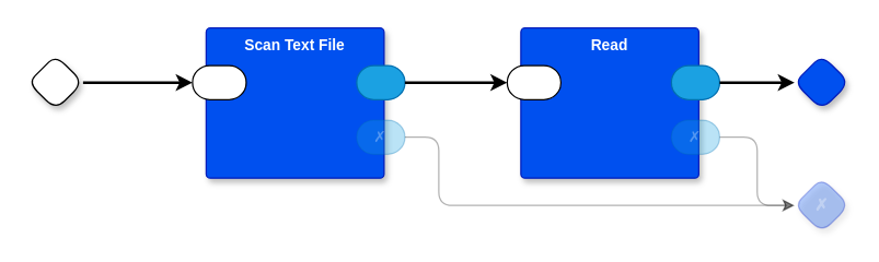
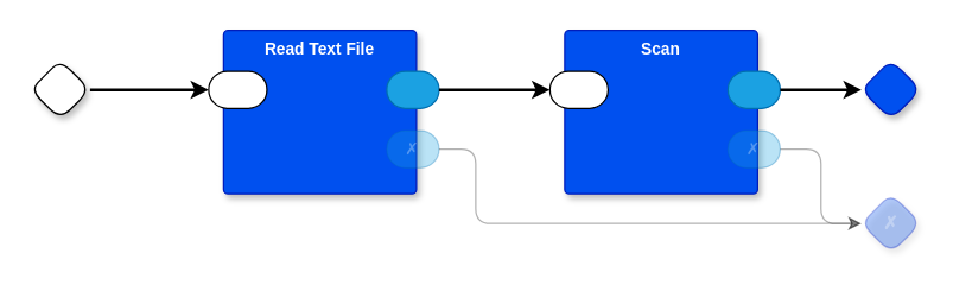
- <mxCell id="5" value="Scan Text File" style="rounded=1;whiteSpace=wrap;html=1;sketch=0;container=1;recursiveResize=0;verticalAlign=top;arcSize=6;fontStyle=1;autosize=0;points=[];absoluteArcSize=1;shadow=1;strokeColor=#001DBC;fillColor=#0050ef;fontColor=#ffffff;fontFamily=Helvetica;fontSize=11;" vertex="1" parent="1"><mxGeometry x="150" y="20" width="130" height="110" as="geometry"><mxRectangle x="-98" y="-1230" width="99" height="26" as="alternateBounds" /></mxGeometry></mxCell>
+ <mxCell id="5" value="Read Text File" style="rounded=1;whiteSpace=wrap;html=1;sketch=0;container=1;recursiveResize=0;verticalAlign=top;arcSize=6;fontStyle=1;autosize=0;points=[];absoluteArcSize=1;shadow=1;strokeColor=#001DBC;fillColor=#0050ef;fontColor=#ffffff;fontFamily=Helvetica;fontSize=11;" vertex="1" parent="1"><mxGeometry x="150" y="20" width="130" height="110" as="geometry"><mxRectangle x="-98" y="-1230" width="99" height="26" as="alternateBounds" /></mxGeometry></mxCell>
- <mxCell id="10" value="Read" style="rounded=1;whiteSpace=wrap;html=1;sketch=0;container=1;recursiveResize=0;verticalAlign=top;arcSize=6;fontStyle=1;autosize=0;points=[];absoluteArcSize=1;shadow=1;strokeColor=#001DBC;fillColor=#0050ef;fontColor=#ffffff;fontFamily=Helvetica;fontSize=11;" vertex="1" parent="1"><mxGeometry x="380" y="20" width="130" height="110" as="geometry"><mxRectangle x="-98" y="-1230" width="99" height="26" as="alternateBounds" /></mxGeometry></mxCell>
+ <mxCell id="10" value="Scan" style="rounded=1;whiteSpace=wrap;html=1;sketch=0;container=1;recursiveResize=0;verticalAlign=top;arcSize=6;fontStyle=1;autosize=0;points=[];absoluteArcSize=1;shadow=1;strokeColor=#001DBC;fillColor=#0050ef;fontColor=#ffffff;fontFamily=Helvetica;fontSize=11;" vertex="1" parent="1"><mxGeometry x="380" y="20" width="130" height="110" as="geometry"><mxRectangle x="-98" y="-1230" width="99" height="26" as="alternateBounds" /></mxGeometry></mxCell>
